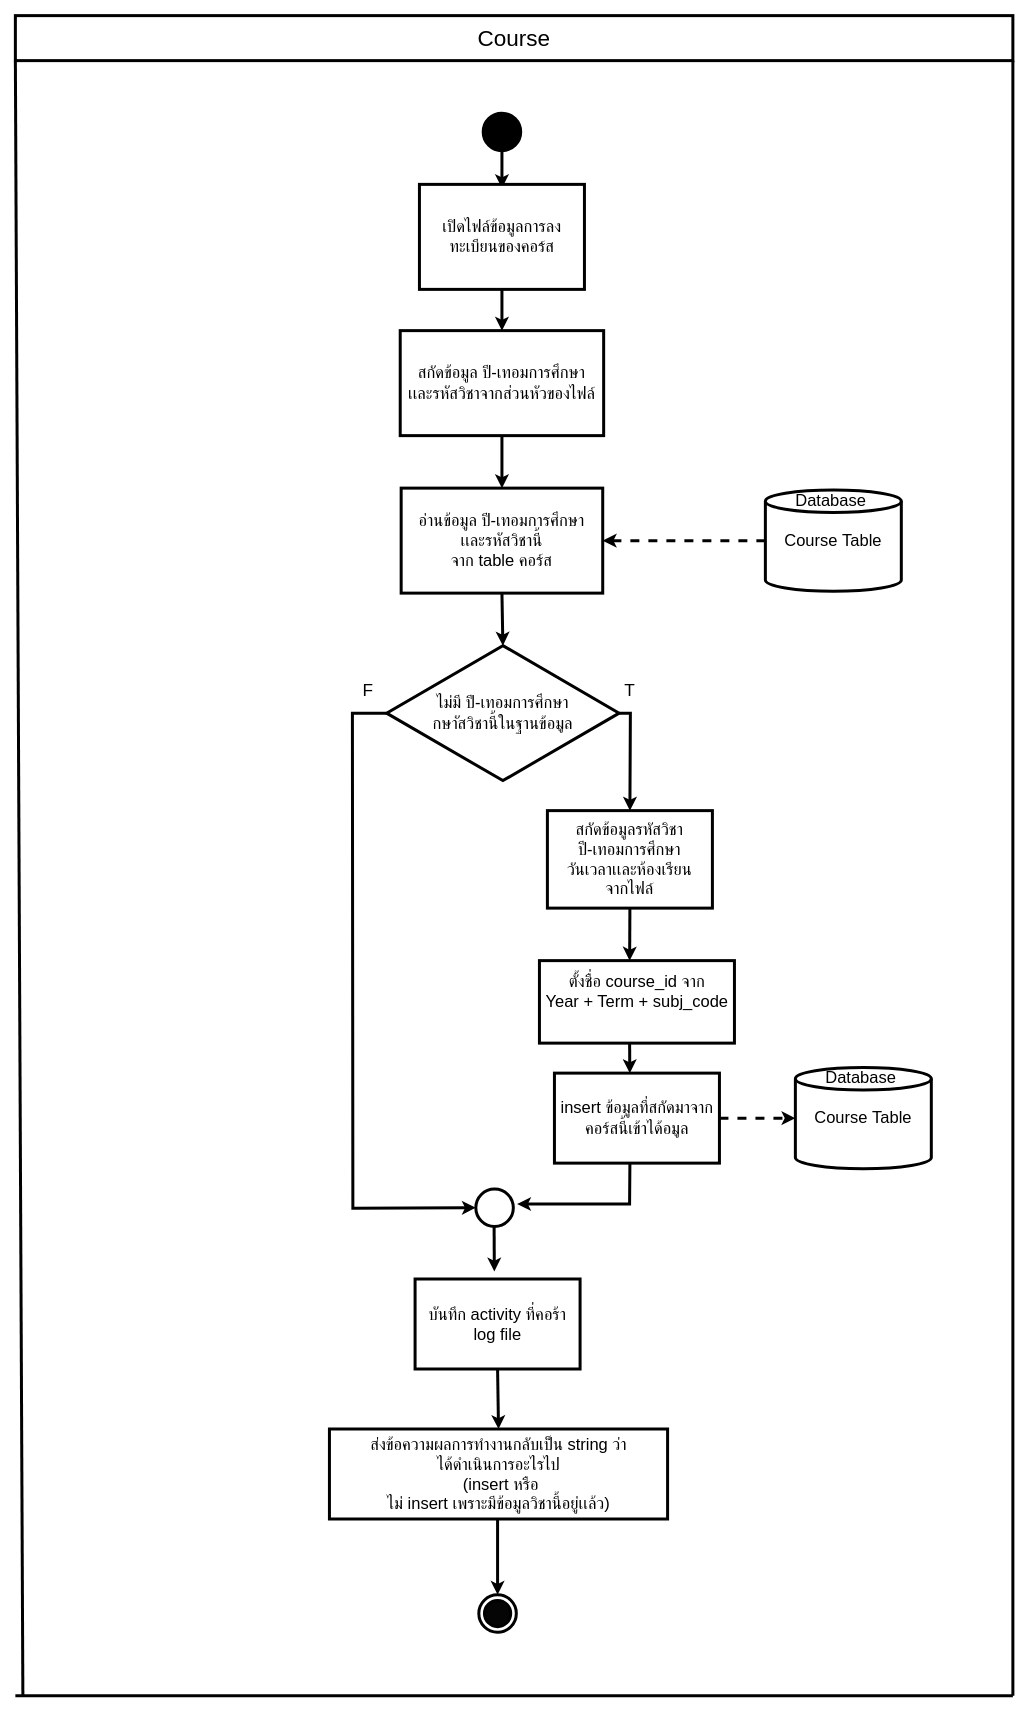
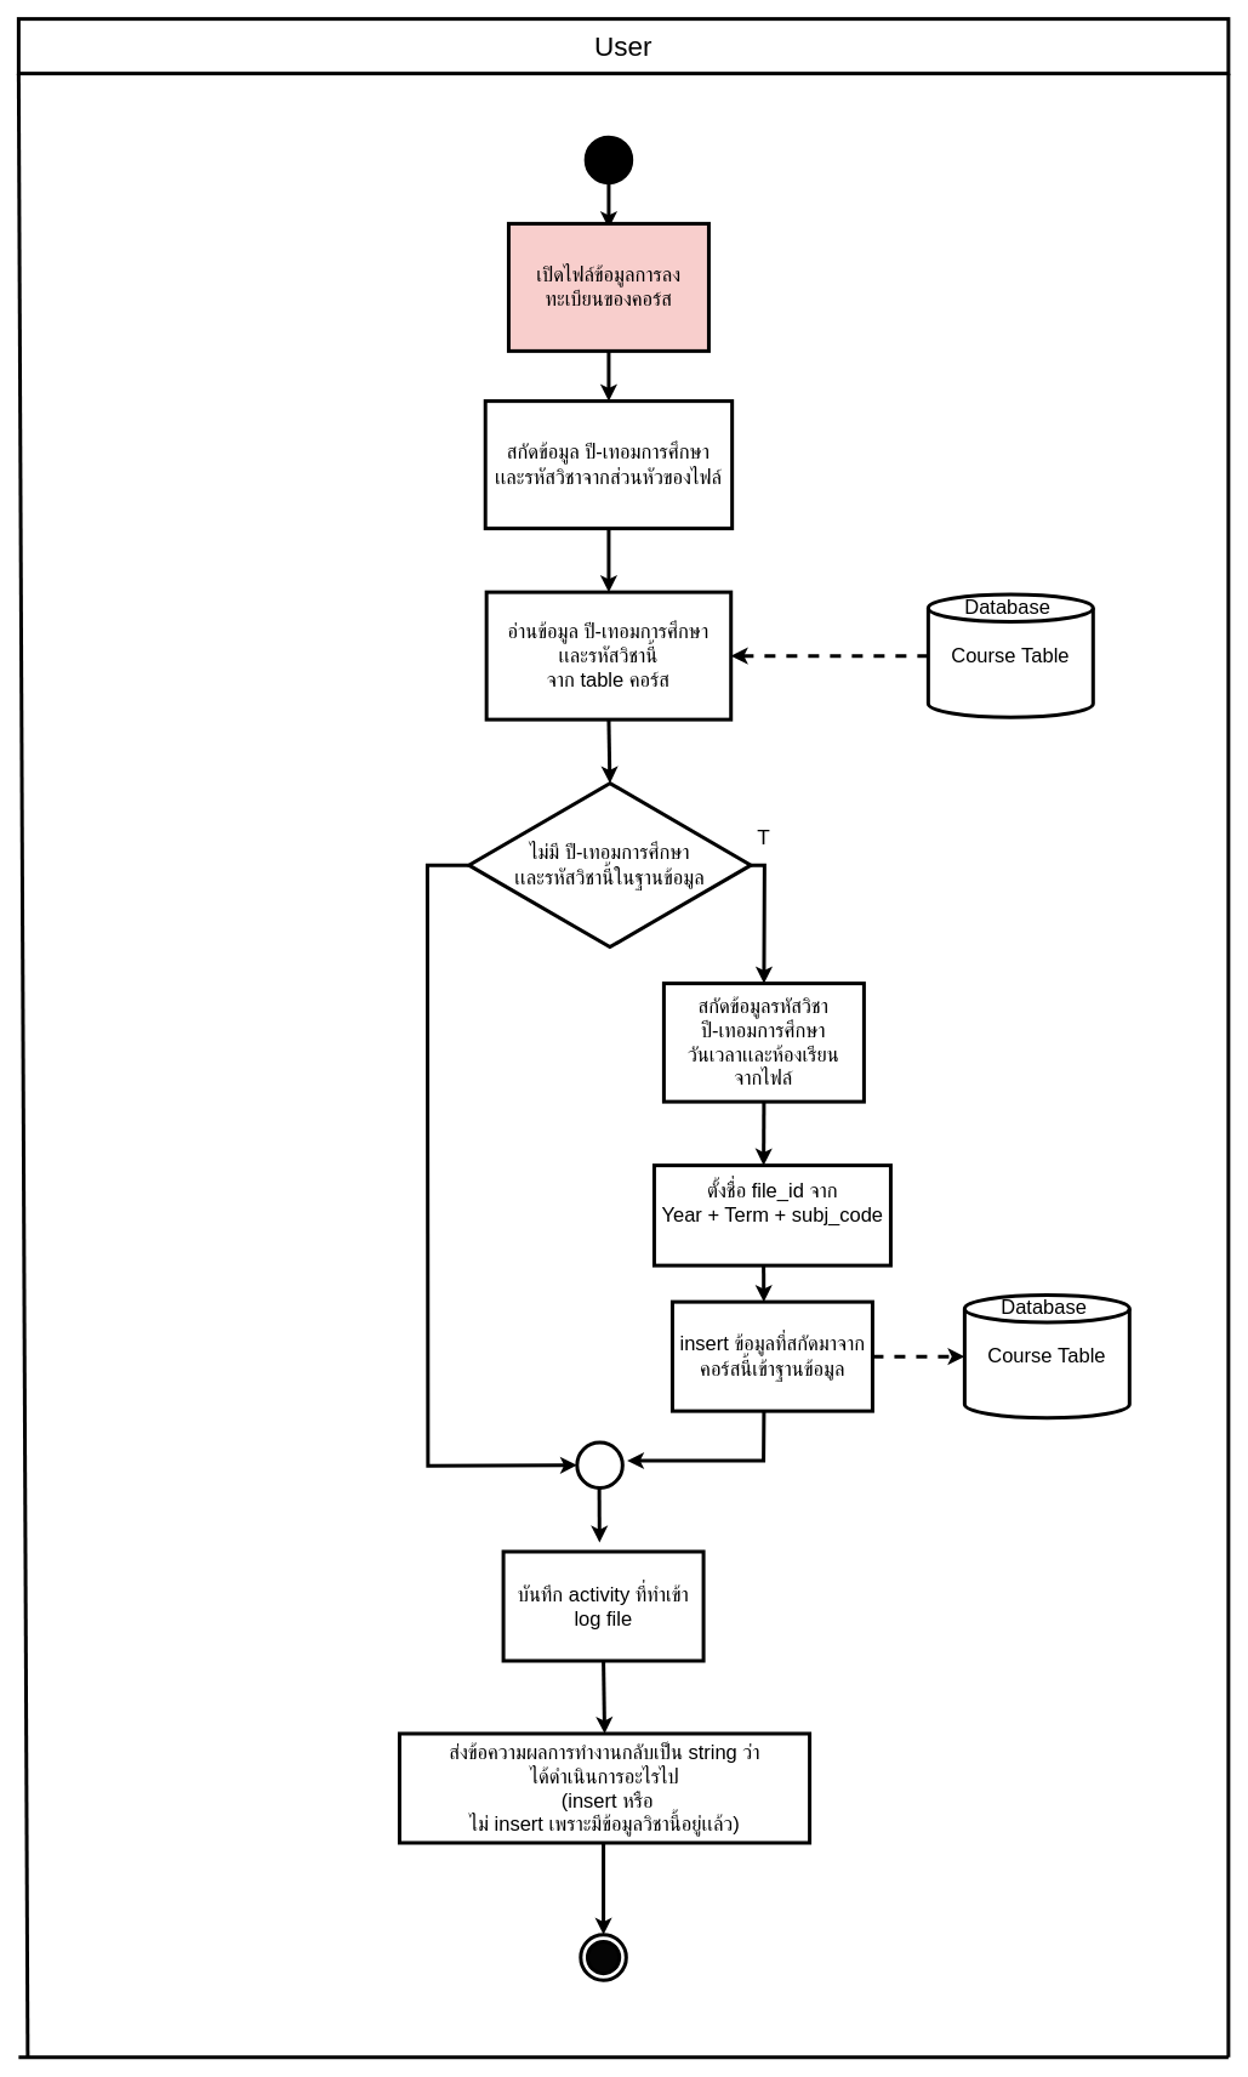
- <mxCell id="2" value="&lt;font style=&quot;font-size: 30px;&quot;&gt;Course&lt;/font&gt;" style="rounded=0;whiteSpace=wrap;html=1;strokeWidth=4;" parent="1" vertex="1"><mxGeometry x="20" y="20" width="1330" height="60" as="geometry" /></mxCell>
+ <mxCell id="2" value="&lt;font style=&quot;font-size: 30px;&quot;&gt;User&lt;/font&gt;" style="rounded=0;whiteSpace=wrap;html=1;strokeWidth=4;" parent="1" vertex="1"><mxGeometry x="20" y="20" width="1330" height="60" as="geometry" /></mxCell>
- <mxCell id="11" value="&lt;span style=&quot;font-size: 22px;&quot;&gt;เปิดไฟล์ข้อมูลการลงทะเบียนของคอร์ส&lt;/span&gt;" style="rounded=0;whiteSpace=wrap;html=1;strokeWidth=4;" parent="1" vertex="1"><mxGeometry x="558.75" y="245" width="220" height="140" as="geometry" /></mxCell>
+ <mxCell id="11" value="&lt;span style=&quot;font-size: 22px;&quot;&gt;เปิดไฟล์ข้อมูลการลงทะเบียนของคอร์ส&lt;/span&gt;" style="rounded=0;whiteSpace=wrap;html=1;strokeWidth=4;fillColor=#f8cecc;" parent="1" vertex="1"><mxGeometry x="558.75" y="245" width="220" height="140" as="geometry" /></mxCell>
- <mxCell id="22" value="&lt;font style=&quot;font-size: 23px;&quot;&gt;F&lt;/font&gt;" style="text;html=1;align=center;verticalAlign=middle;resizable=0;points=[];autosize=1;strokeColor=none;fillColor=none;strokeWidth=4;" parent="1" vertex="1"><mxGeometry x="470" y="900" width="40" height="40" as="geometry" /></mxCell>
- <mxCell id="21" value="&lt;font style=&quot;font-size: 22px;&quot;&gt;ไม่มี&amp;nbsp;&lt;font style=&quot;border-color: var(--border-color);&quot;&gt;ปี-เทอมการศึกษา&lt;br style=&quot;border-color: var(--border-color);&quot;&gt;&lt;/font&gt;กษาัสวิชา&lt;span style=&quot;border-color: var(--border-color);&quot;&gt;นี้&lt;/span&gt;ในฐานข้อมูล&lt;/font&gt;" style="rhombus;whiteSpace=wrap;html=1;strokeWidth=4;" parent="1" vertex="1"><mxGeometry x="515" y="860" width="310" height="180" as="geometry" /></mxCell>
+ <mxCell id="21" value="&lt;font style=&quot;font-size: 22px;&quot;&gt;ไม่มี&amp;nbsp;&lt;font style=&quot;border-color: var(--border-color);&quot;&gt;ปี-เทอมการศึกษา&lt;br style=&quot;border-color: var(--border-color);&quot;&gt;&lt;/font&gt;เเละรหัสวิชา&lt;span style=&quot;border-color: var(--border-color);&quot;&gt;นี้&lt;/span&gt;ในฐานข้อมูล&lt;/font&gt;" style="rhombus;whiteSpace=wrap;html=1;strokeWidth=4;" parent="1" vertex="1"><mxGeometry x="515" y="860" width="310" height="180" as="geometry" /></mxCell>
- <mxCell id="33" value="&lt;font style=&quot;font-size: 22px;&quot;&gt;ตั้งชื่อ course_id จาก&lt;br&gt;Year + Term + subj_code&lt;br&gt;&lt;br&gt;&lt;/font&gt;" style="rounded=0;whiteSpace=wrap;html=1;strokeWidth=4;" parent="1" vertex="1"><mxGeometry x="718.75" y="1280" width="260" height="110" as="geometry" /></mxCell>
+ <mxCell id="33" value="&lt;font style=&quot;font-size: 22px;&quot;&gt;ตั้งชื่อ file_id จาก&lt;br&gt;Year + Term + subj_code&lt;br&gt;&lt;br&gt;&lt;/font&gt;" style="rounded=0;whiteSpace=wrap;html=1;strokeWidth=4;" parent="1" vertex="1"><mxGeometry x="718.75" y="1280" width="260" height="110" as="geometry" /></mxCell>
- <mxCell id="6" value="&lt;font style=&quot;font-size: 22px;&quot;&gt;insert ข้อมูลที่สกัดมาจากคอร์สนี้เข้าได้อมูล&lt;/font&gt;" style="rounded=0;whiteSpace=wrap;html=1;strokeWidth=4;" parent="1" vertex="1"><mxGeometry x="738.75" y="1430" width="220" height="120" as="geometry" /></mxCell>
+ <mxCell id="6" value="&lt;font style=&quot;font-size: 22px;&quot;&gt;insert ข้อมูลที่สกัดมาจากคอร์สนี้เข้าฐานข้อมูล&lt;/font&gt;" style="rounded=0;whiteSpace=wrap;html=1;strokeWidth=4;" parent="1" vertex="1"><mxGeometry x="738.75" y="1430" width="220" height="120" as="geometry" /></mxCell>
- <mxCell id="24" value="&lt;font style=&quot;font-size: 22px;&quot;&gt;บันทึก activity ที่คอร้า&lt;br&gt;log file&lt;br&gt;&lt;/font&gt;" style="rounded=0;whiteSpace=wrap;html=1;strokeWidth=4;" parent="1" vertex="1"><mxGeometry x="552.94" y="1704.5" width="220" height="120" as="geometry" /></mxCell>
+ <mxCell id="24" value="&lt;font style=&quot;font-size: 22px;&quot;&gt;บันทึก activity ที่ทำเข้า&lt;br&gt;log file&lt;br&gt;&lt;/font&gt;" style="rounded=0;whiteSpace=wrap;html=1;strokeWidth=4;" parent="1" vertex="1"><mxGeometry x="552.94" y="1704.5" width="220" height="120" as="geometry" /></mxCell>
